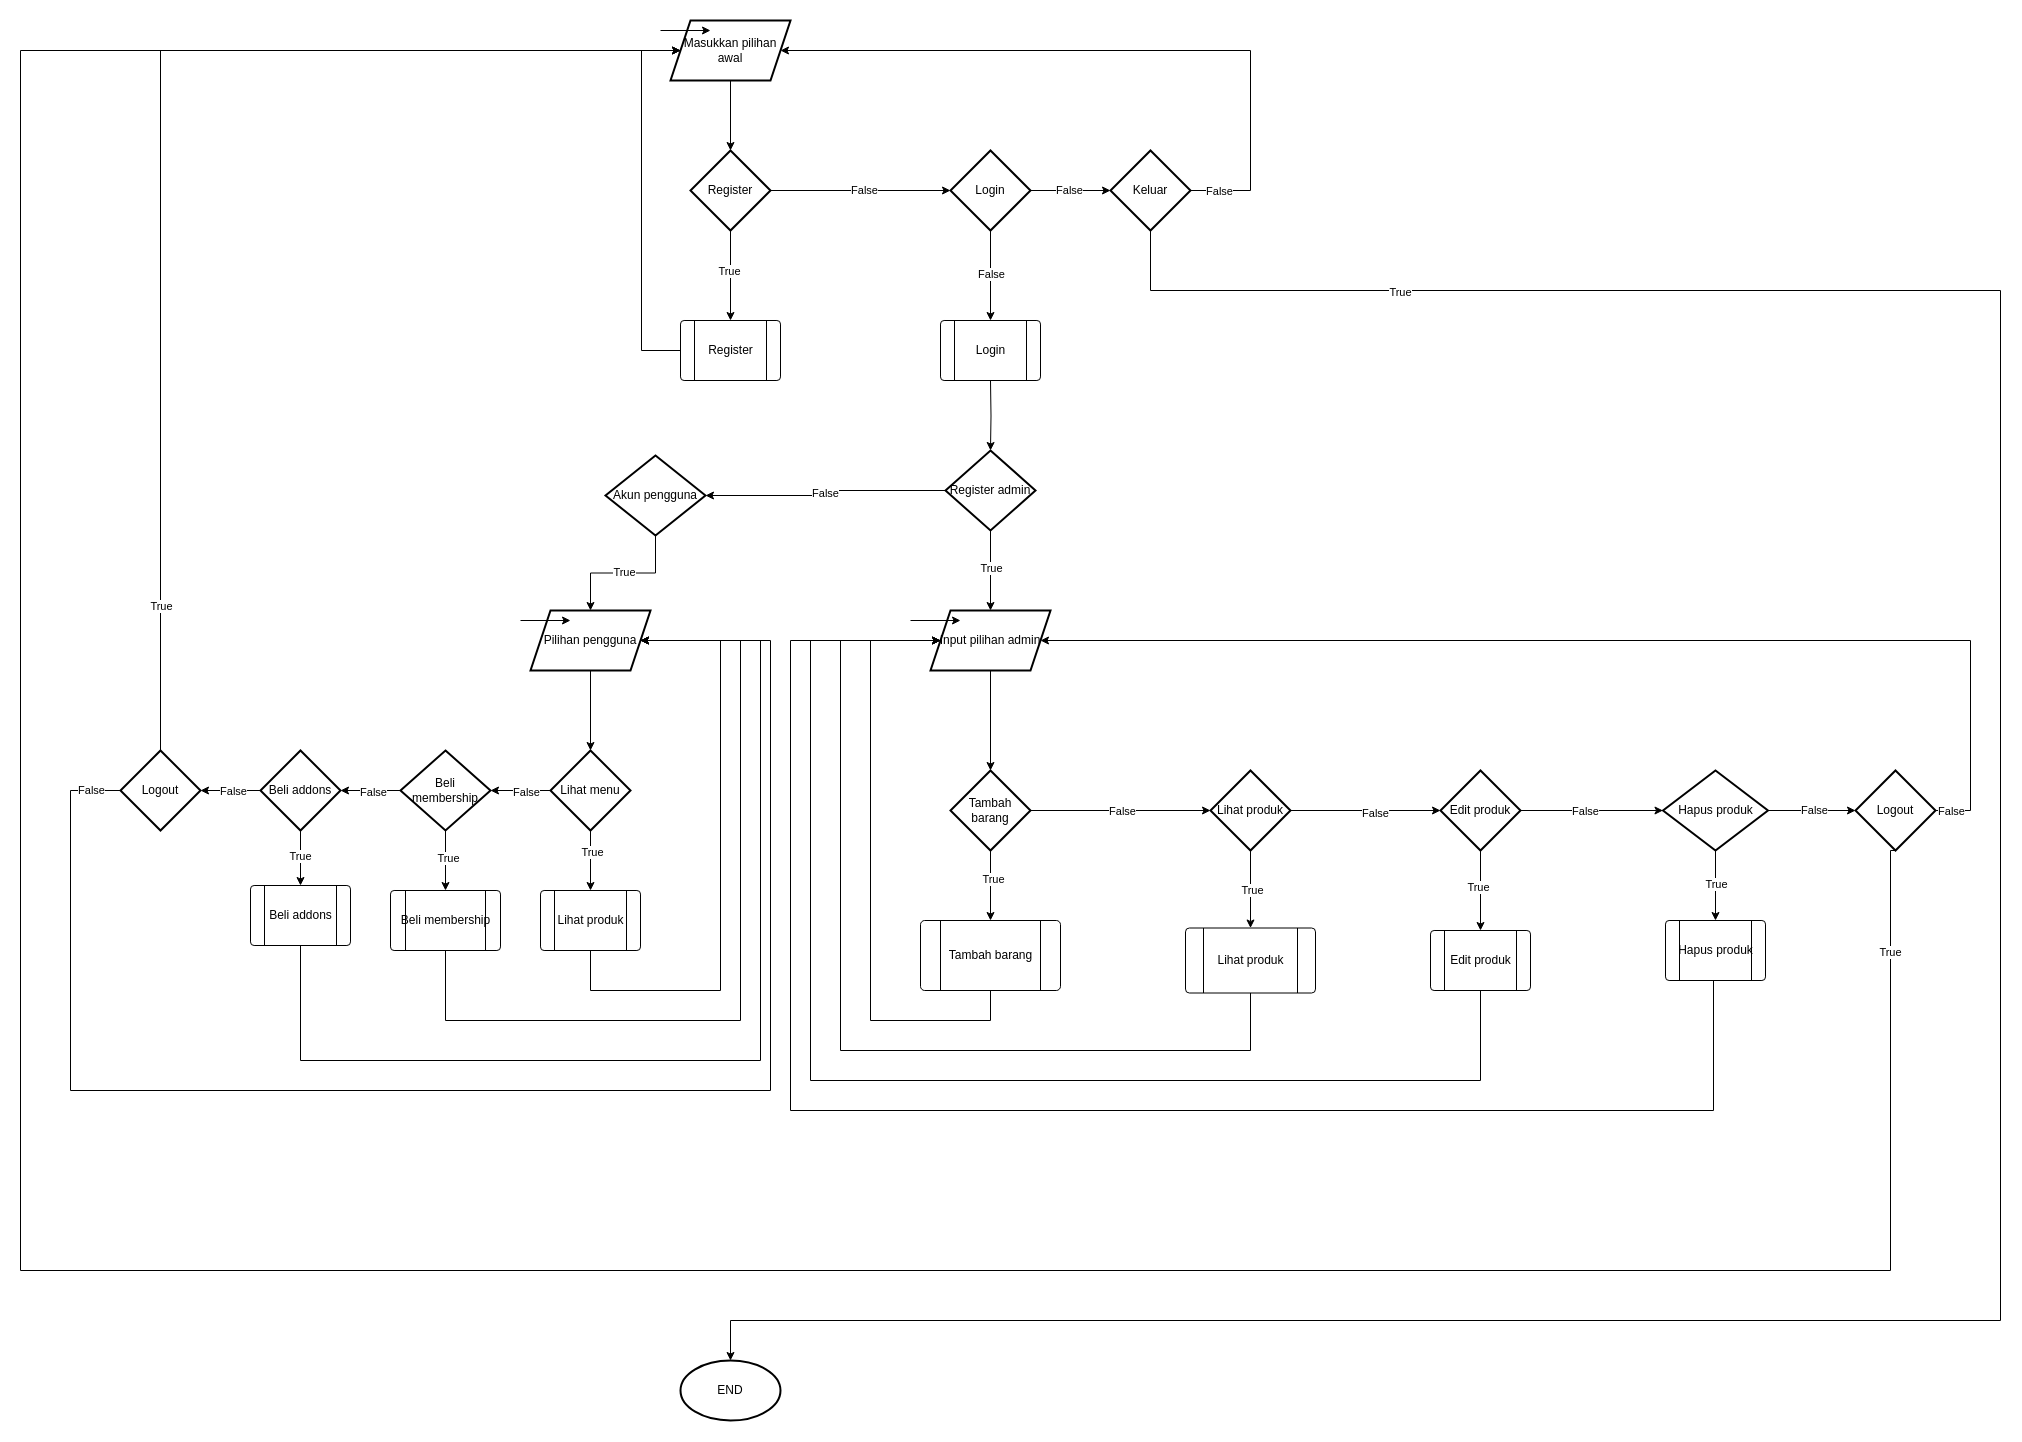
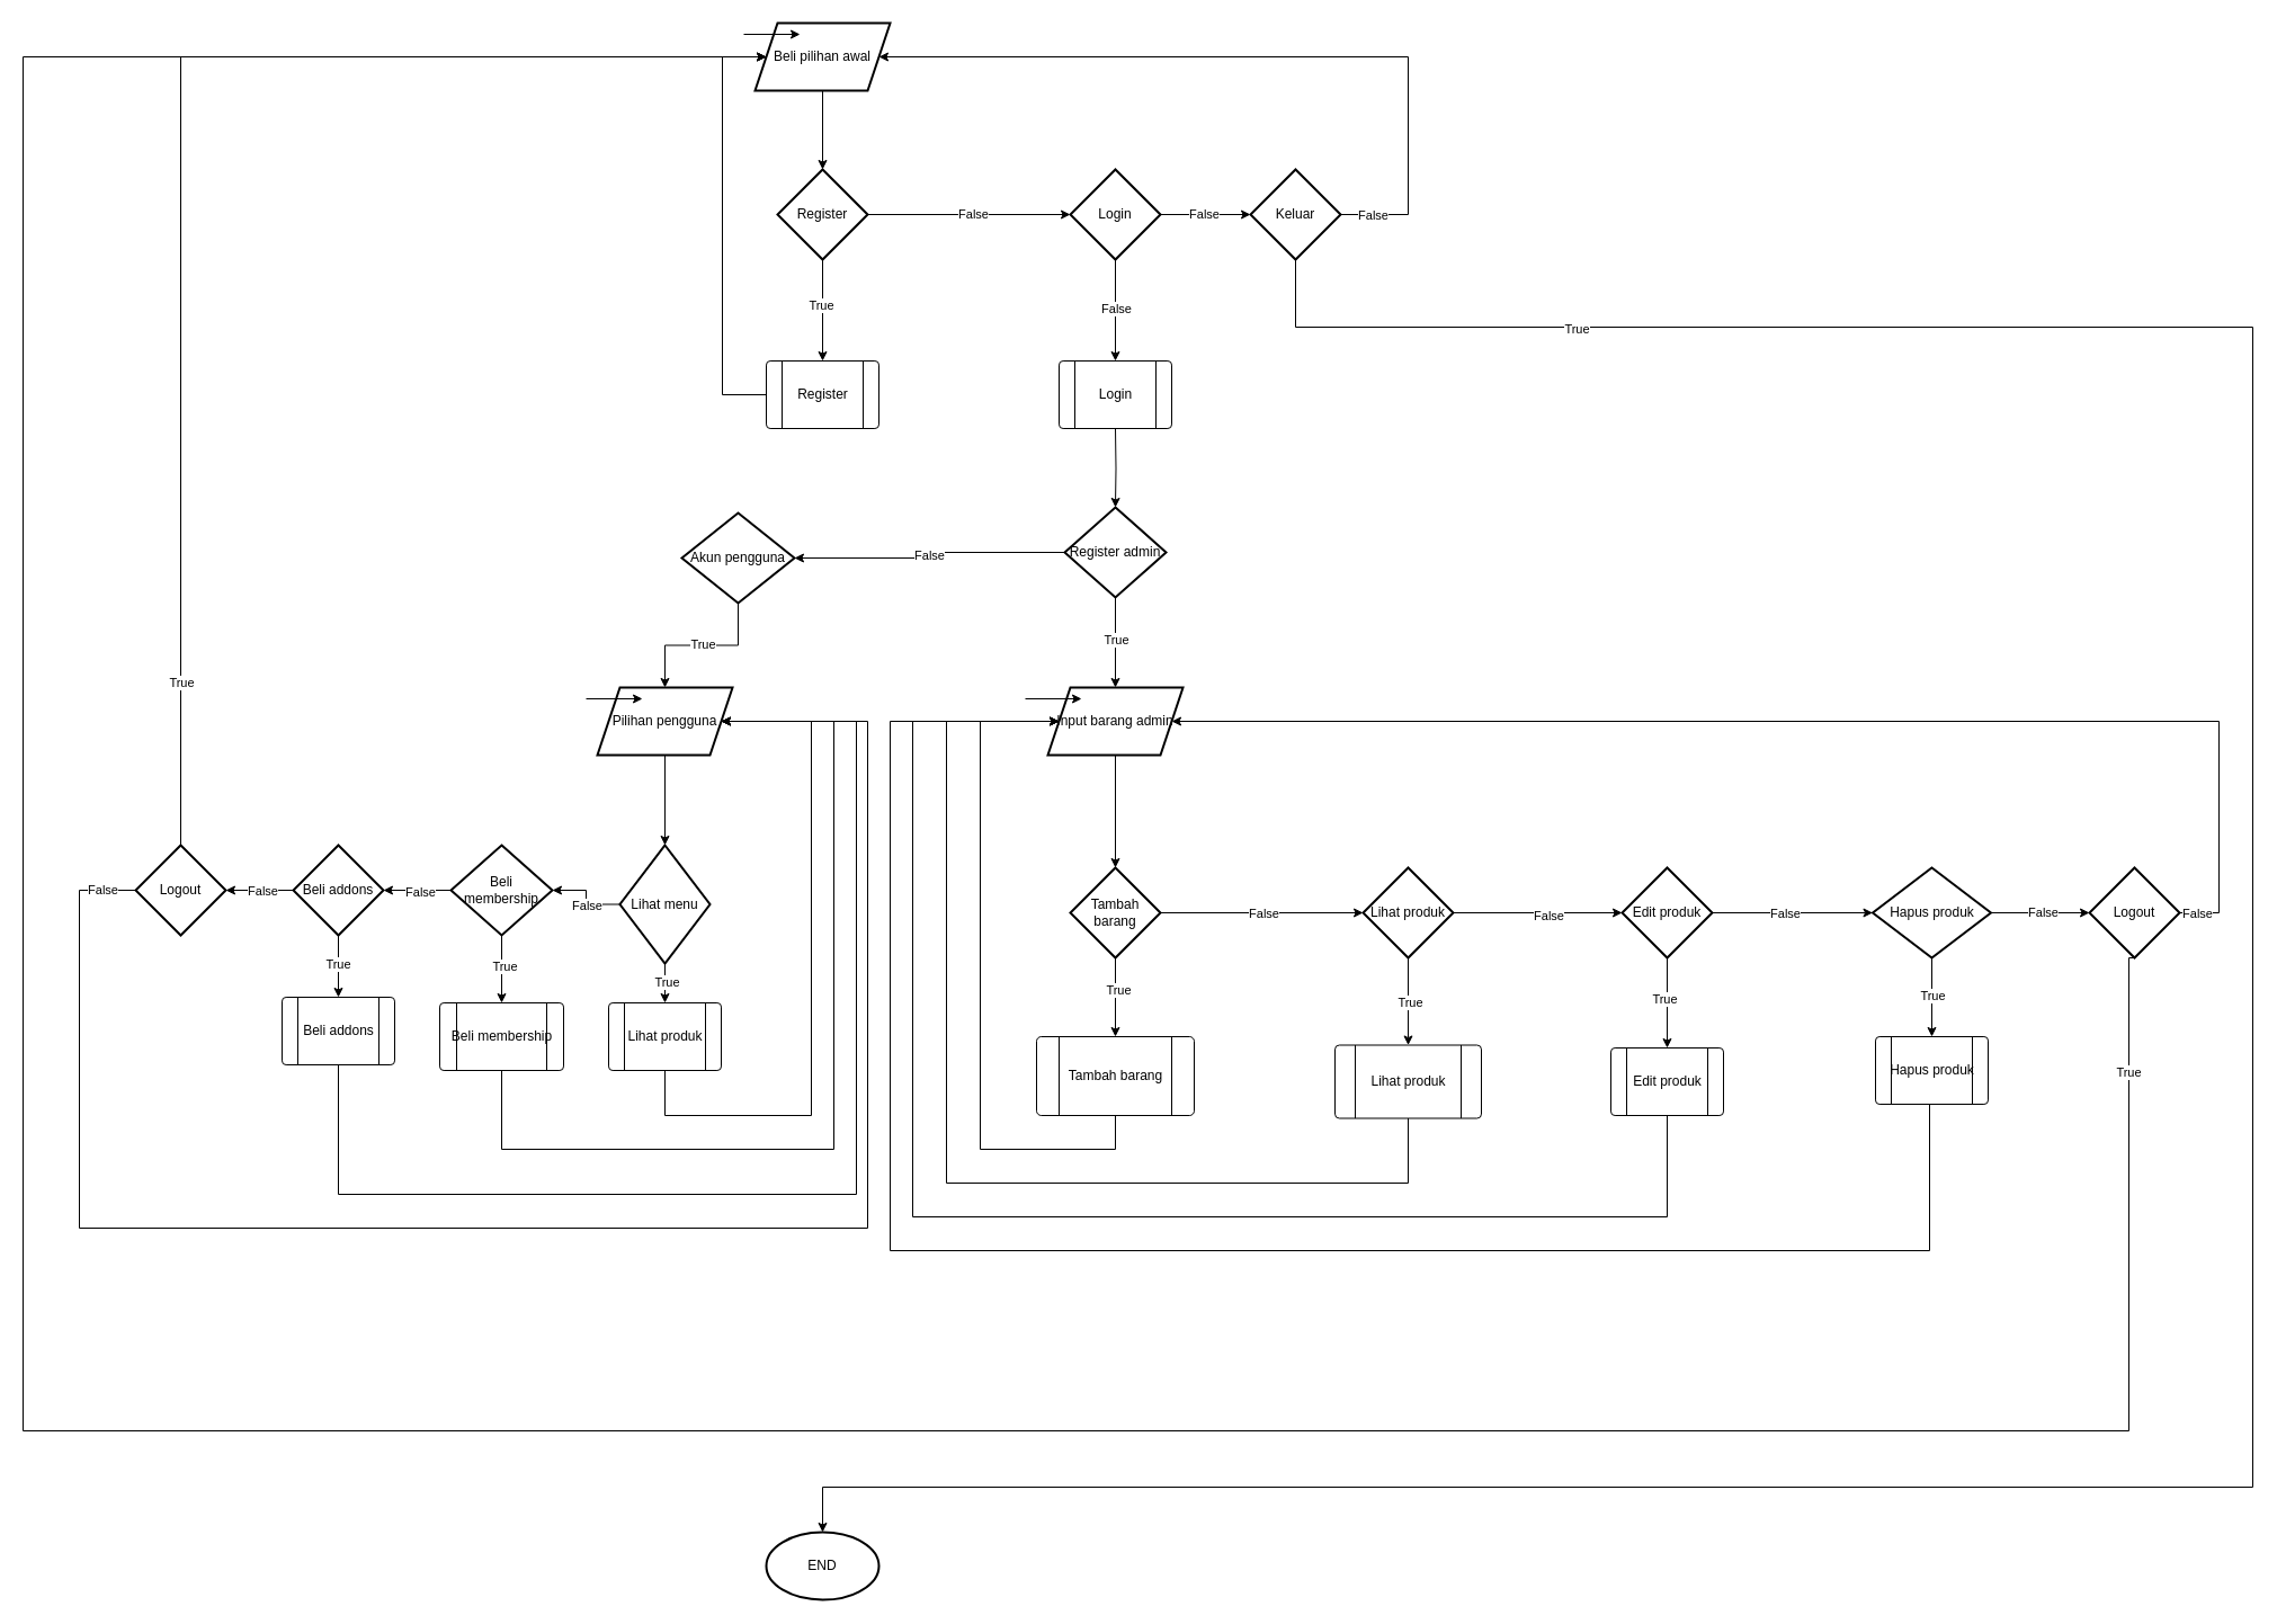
- <mxCell id="3" value="Masukkan pilihan awal" style="shape=parallelogram;perimeter=parallelogramPerimeter;whiteSpace=wrap;html=1;fixedSize=1;strokeWidth=2;" parent="1" vertex="1"><mxGeometry x="670" y="20" width="120" height="60" as="geometry" /></mxCell>
+ <mxCell id="3" value="Beli pilihan awal" style="shape=parallelogram;perimeter=parallelogramPerimeter;whiteSpace=wrap;html=1;fixedSize=1;strokeWidth=2;" parent="1" vertex="1"><mxGeometry x="670" y="20" width="120" height="60" as="geometry" /></mxCell>
- <mxCell id="28" value="Input pilihan admin" style="shape=parallelogram;perimeter=parallelogramPerimeter;whiteSpace=wrap;html=1;fixedSize=1;strokeWidth=2;" parent="1" vertex="1"><mxGeometry x="930" y="610" width="120" height="60" as="geometry" /></mxCell>
+ <mxCell id="28" value="Input barang admin" style="shape=parallelogram;perimeter=parallelogramPerimeter;whiteSpace=wrap;html=1;fixedSize=1;strokeWidth=2;" parent="1" vertex="1"><mxGeometry x="930" y="610" width="120" height="60" as="geometry" /></mxCell>
- <mxCell id="43" value="Lihat menu" style="rhombus;whiteSpace=wrap;html=1;strokeWidth=2;" parent="1" vertex="1"><mxGeometry x="550" y="750" width="80" height="80" as="geometry" /></mxCell>
+ <mxCell id="43" value="Lihat menu" style="rhombus;whiteSpace=wrap;html=1;strokeWidth=2;" parent="1" vertex="1"><mxGeometry x="550" y="750" width="80" height="105" as="geometry" /></mxCell>
